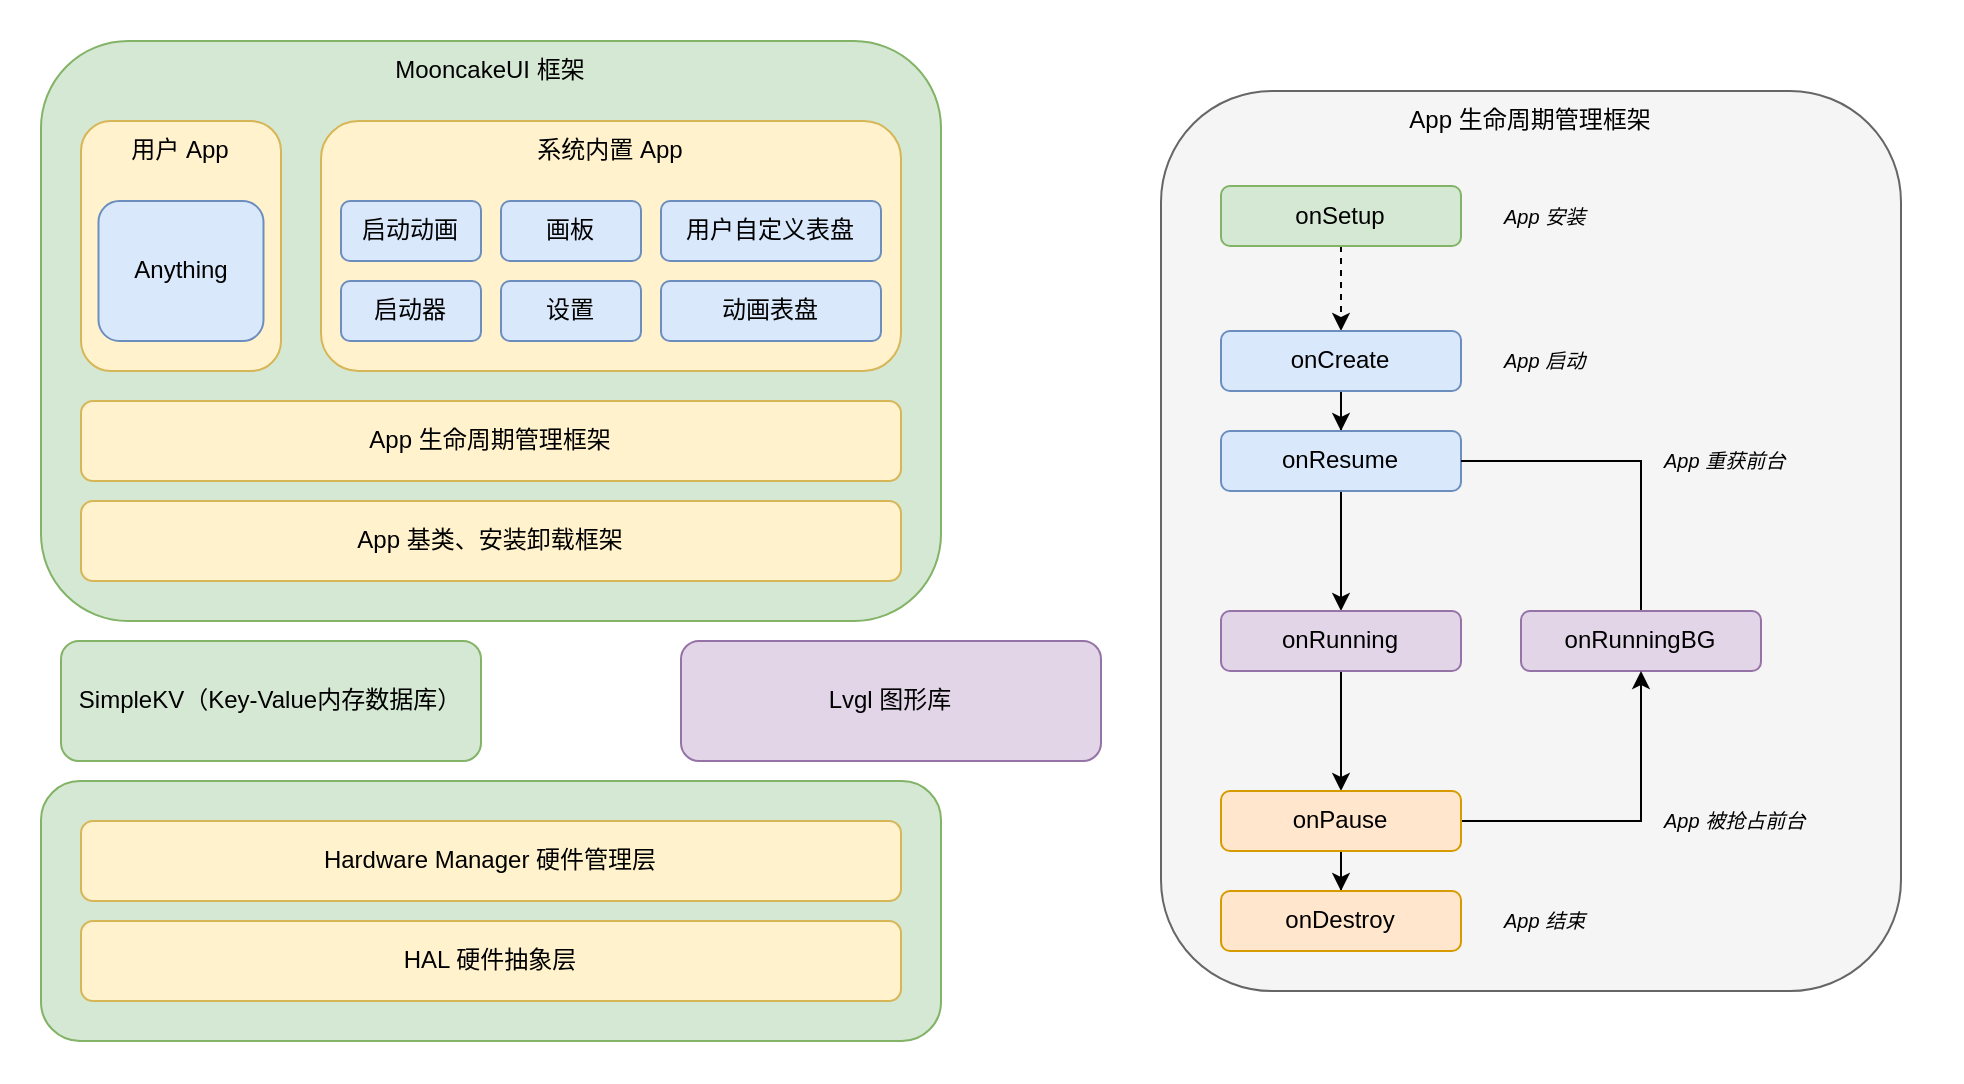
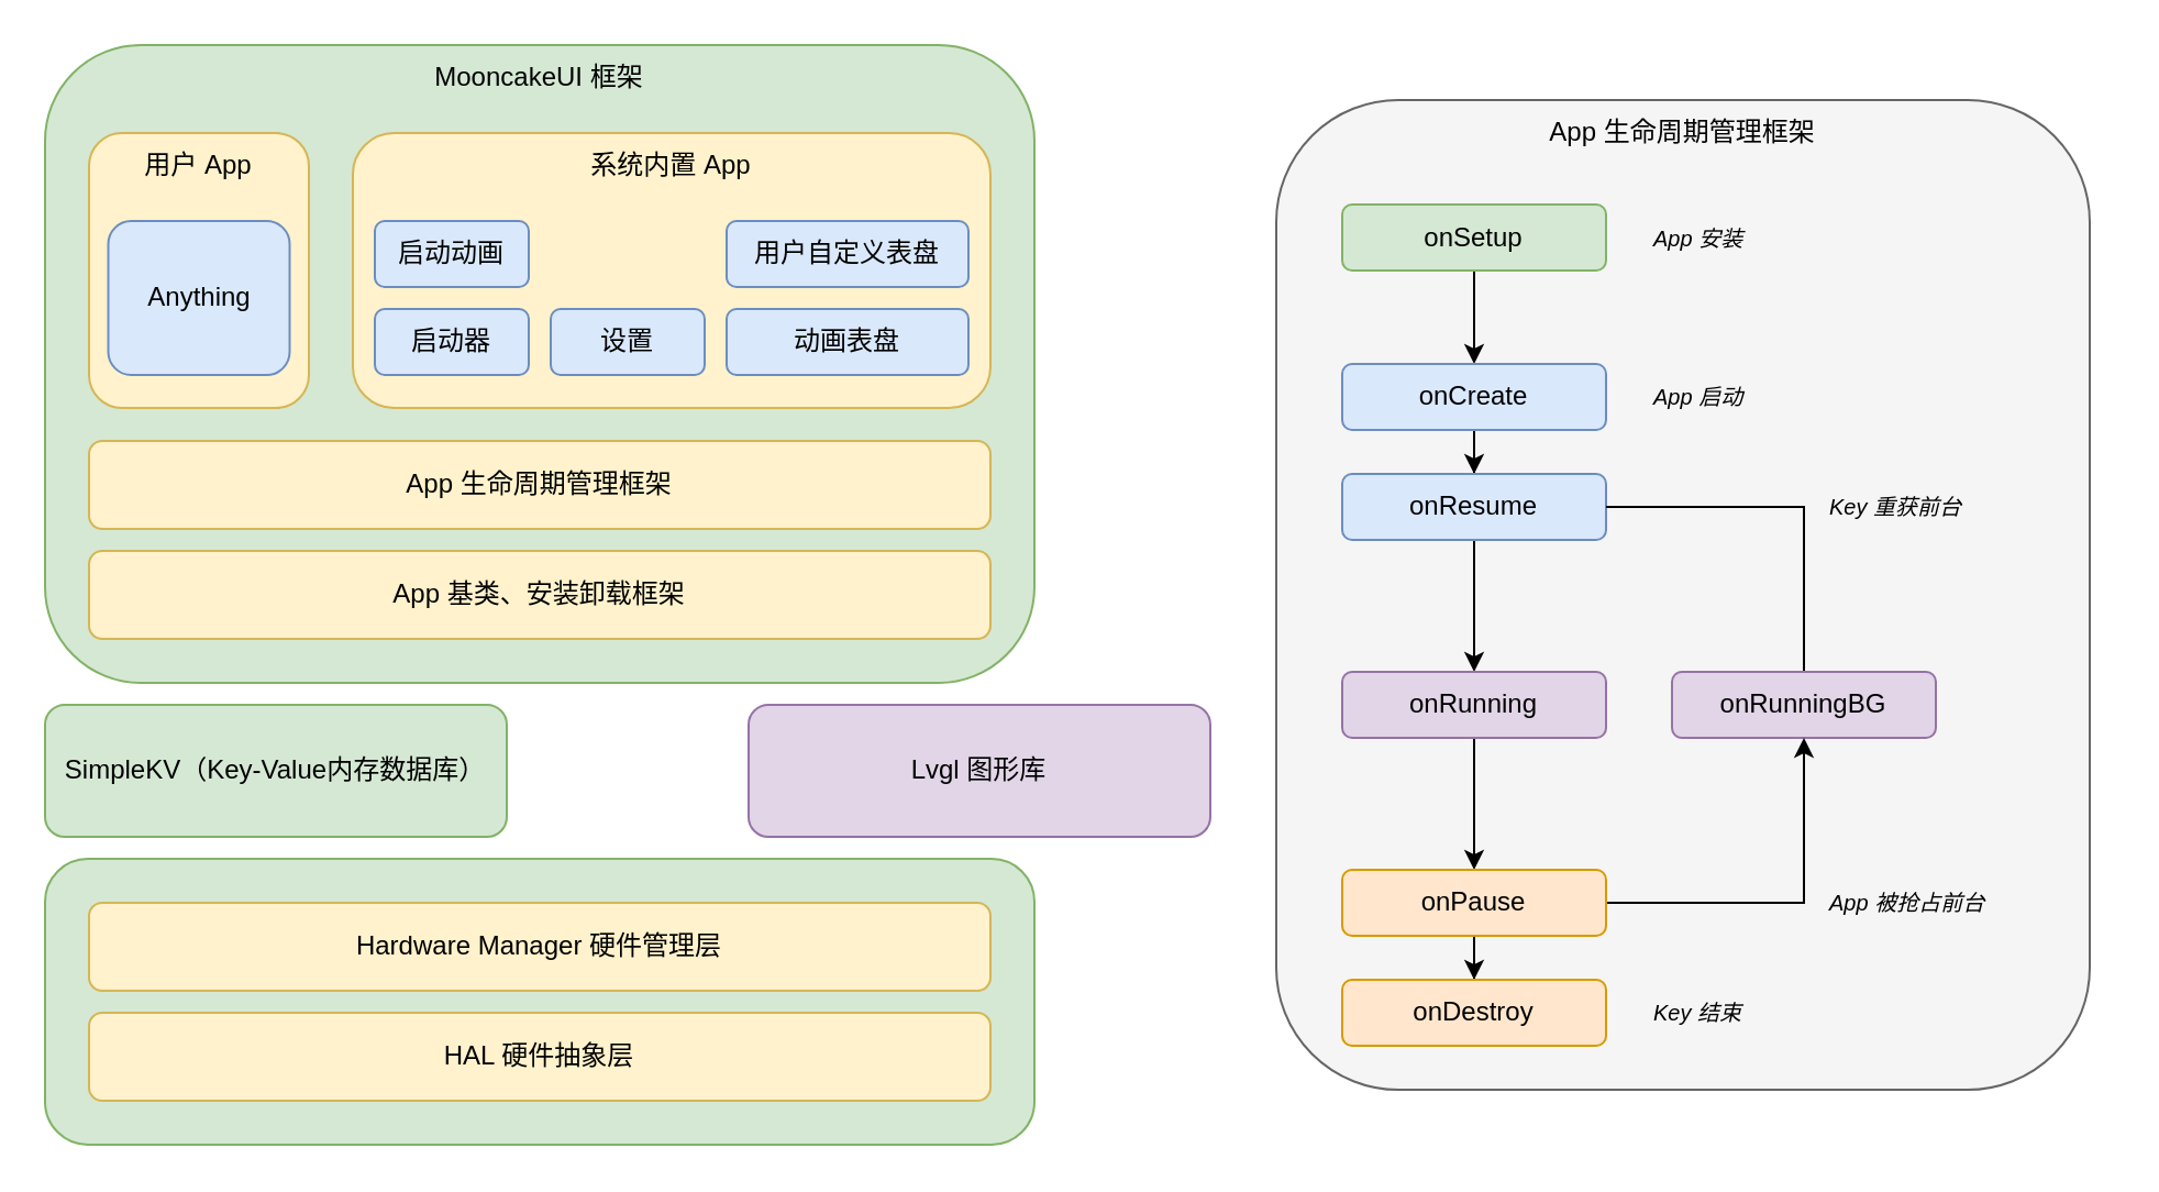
- <mxCell id="16" value="画板" style="rounded=1;whiteSpace=wrap;html=1;fillColor=#dae8fc;strokeColor=#6c8ebf;" parent="1" vertex="1"><mxGeometry x="250" y="100" width="70" height="30" as="geometry" /></mxCell>
- <mxCell id="23" value="" style="edgeStyle=orthogonalEdgeStyle;rounded=0;orthogonalLoop=1;jettySize=auto;html=1;dashed=1;" edge="1" parent="1" source="24" target="26"><mxGeometry relative="1" as="geometry" /></mxCell>
+ <mxCell id="23" value="" style="edgeStyle=orthogonalEdgeStyle;rounded=0;orthogonalLoop=1;jettySize=auto;html=1;" edge="1" parent="1" source="24" target="26"><mxGeometry relative="1" as="geometry" /></mxCell>
- <mxCell id="40" value="&lt;font style=&quot;font-size: 10px;&quot;&gt;&lt;i&gt;App 重获前台&lt;/i&gt;&lt;/font&gt;" style="text;html=1;strokeColor=none;fillColor=none;align=left;verticalAlign=middle;whiteSpace=wrap;rounded=0;fontSize=9;" vertex="1" parent="1"><mxGeometry x="830" y="215" width="130" height="30" as="geometry" /></mxCell>
+ <mxCell id="40" value="&lt;font style=&quot;font-size: 10px;&quot;&gt;&lt;i&gt;Key 重获前台&lt;/i&gt;&lt;/font&gt;" style="text;html=1;strokeColor=none;fillColor=none;align=left;verticalAlign=middle;whiteSpace=wrap;rounded=0;fontSize=9;" vertex="1" parent="1"><mxGeometry x="830" y="215" width="130" height="30" as="geometry" /></mxCell>
- <mxCell id="3" value="SimpleKV（Key-Value内存数据库）" style="rounded=1;whiteSpace=wrap;html=1;fillColor=#d5e8d4;strokeColor=#82b366;" parent="1" vertex="1"><mxGeometry x="30" y="320" width="210" height="60" as="geometry" /></mxCell>
+ <mxCell id="3" value="SimpleKV（Key-Value内存数据库）" style="rounded=1;whiteSpace=wrap;html=1;fillColor=#d5e8d4;strokeColor=#82b366;" parent="1" vertex="1"><mxGeometry x="20" y="320" width="210" height="60" as="geometry" /></mxCell>
- <mxCell id="41" value="&lt;font style=&quot;font-size: 10px;&quot;&gt;&lt;i&gt;App 结束&lt;/i&gt;&lt;/font&gt;" style="text;html=1;strokeColor=none;fillColor=none;align=left;verticalAlign=middle;whiteSpace=wrap;rounded=0;fontSize=9;" vertex="1" parent="1"><mxGeometry x="750" y="445" width="130" height="30" as="geometry" /></mxCell>
+ <mxCell id="41" value="&lt;font style=&quot;font-size: 10px;&quot;&gt;&lt;i&gt;Key 结束&lt;/i&gt;&lt;/font&gt;" style="text;html=1;strokeColor=none;fillColor=none;align=left;verticalAlign=middle;whiteSpace=wrap;rounded=0;fontSize=9;" vertex="1" parent="1"><mxGeometry x="750" y="445" width="130" height="30" as="geometry" /></mxCell>
